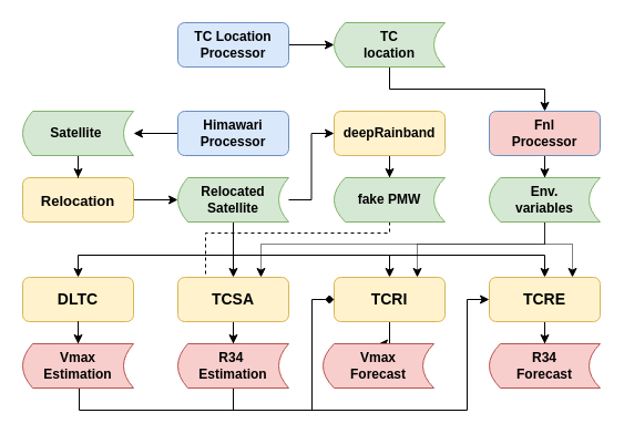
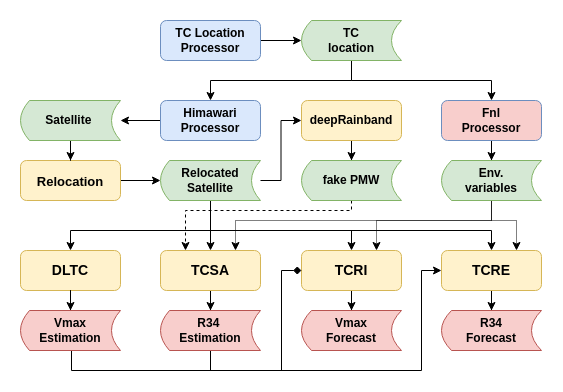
+ <mxCell id="40" style="edgeStyle=orthogonalEdgeStyle;rounded=0;orthogonalLoop=1;jettySize=auto;html=1;entryX=0.5;entryY=0;entryDx=0;entryDy=0;" edge="1" parent="1" source="42" target="5"><mxGeometry relative="1" as="geometry"><Array as="points"><mxPoint x="351" y="80" /><mxPoint x="210" y="80" /></Array></mxGeometry></mxCell>
- <mxCell id="32" style="edgeStyle=orthogonalEdgeStyle;rounded=0;orthogonalLoop=1;jettySize=auto;html=1;entryX=0.25;entryY=0;entryDx=0;entryDy=0;dashed=1;endArrow=none;" edge="1" parent="1" source="33" target="10"><mxGeometry relative="1" as="geometry"><Array as="points"><mxPoint x="351" y="210" /><mxPoint x="185" y="210" /></Array></mxGeometry></mxCell>
+ <mxCell id="32" style="edgeStyle=orthogonalEdgeStyle;rounded=0;orthogonalLoop=1;jettySize=auto;html=1;entryX=0.25;entryY=0;entryDx=0;entryDy=0;dashed=1;" edge="1" parent="1" source="33" target="10"><mxGeometry relative="1" as="geometry"><Array as="points"><mxPoint x="351" y="210" /><mxPoint x="185" y="210" /></Array></mxGeometry></mxCell>
- <mxCell id="38" value="Vmax &lt;br&gt;Forecast" style="shape=dataStorage;whiteSpace=wrap;html=1;fixedSize=1;fillColor=#f8cecc;strokeColor=#b85450;fontFamily=Helvetica;fontStyle=1;size=10;" vertex="1" parent="1"><mxGeometry x="291" y="310" width="100" height="40" as="geometry" /></mxCell>
+ <mxCell id="38" value="Vmax &lt;br&gt;Forecast" style="shape=dataStorage;whiteSpace=wrap;html=1;fixedSize=1;fillColor=#f8cecc;strokeColor=#b85450;fontFamily=Helvetica;fontStyle=1;size=10;" vertex="1" parent="1"><mxGeometry x="301" y="310" width="100" height="40" as="geometry" /></mxCell>
